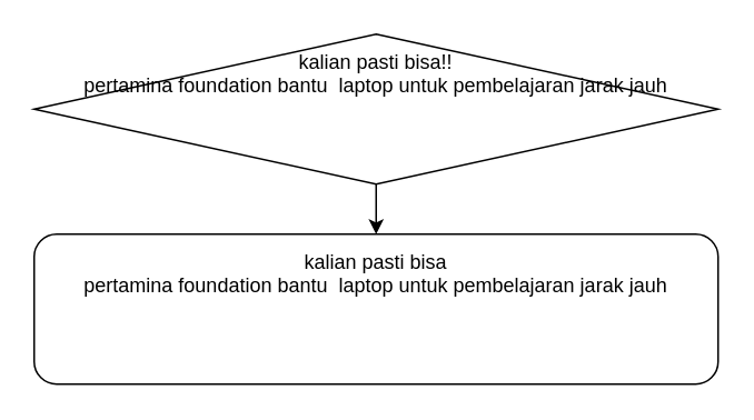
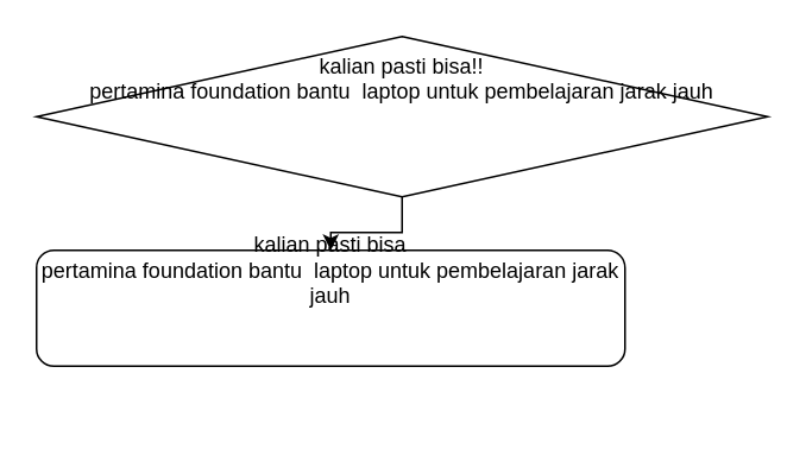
- <mxCell id="4" value="&lt;div&gt;&lt;div&gt;&lt;div&gt;kalian pasti bisa&lt;/div&gt;&lt;div&gt;pertamina foundation bantu&amp;nbsp; laptop untuk pembelajaran jarak jauh&lt;/div&gt;&lt;div&gt;&lt;br&gt;&lt;/div&gt;&lt;div&gt;&lt;br&gt;&lt;/div&gt;&lt;div&gt;&lt;br&gt;&lt;/div&gt;&lt;/div&gt;&lt;/div&gt;" style="rounded=1;whiteSpace=wrap;html=1;align=center;" vertex="1" parent="1"><mxGeometry x="20" y="140" width="410" height="90" as="geometry" /></mxCell>
+ <mxCell id="4" value="&lt;div&gt;&lt;div&gt;&lt;div&gt;kalian pasti bisa&lt;/div&gt;&lt;div&gt;pertamina foundation bantu&amp;nbsp; laptop untuk pembelajaran jarak jauh&lt;/div&gt;&lt;div&gt;&lt;br&gt;&lt;/div&gt;&lt;div&gt;&lt;br&gt;&lt;/div&gt;&lt;div&gt;&lt;br&gt;&lt;/div&gt;&lt;/div&gt;&lt;/div&gt;" style="rounded=1;whiteSpace=wrap;html=1;align=center;" vertex="1" parent="1"><mxGeometry x="20" y="140" width="330" height="65" as="geometry" /></mxCell>
